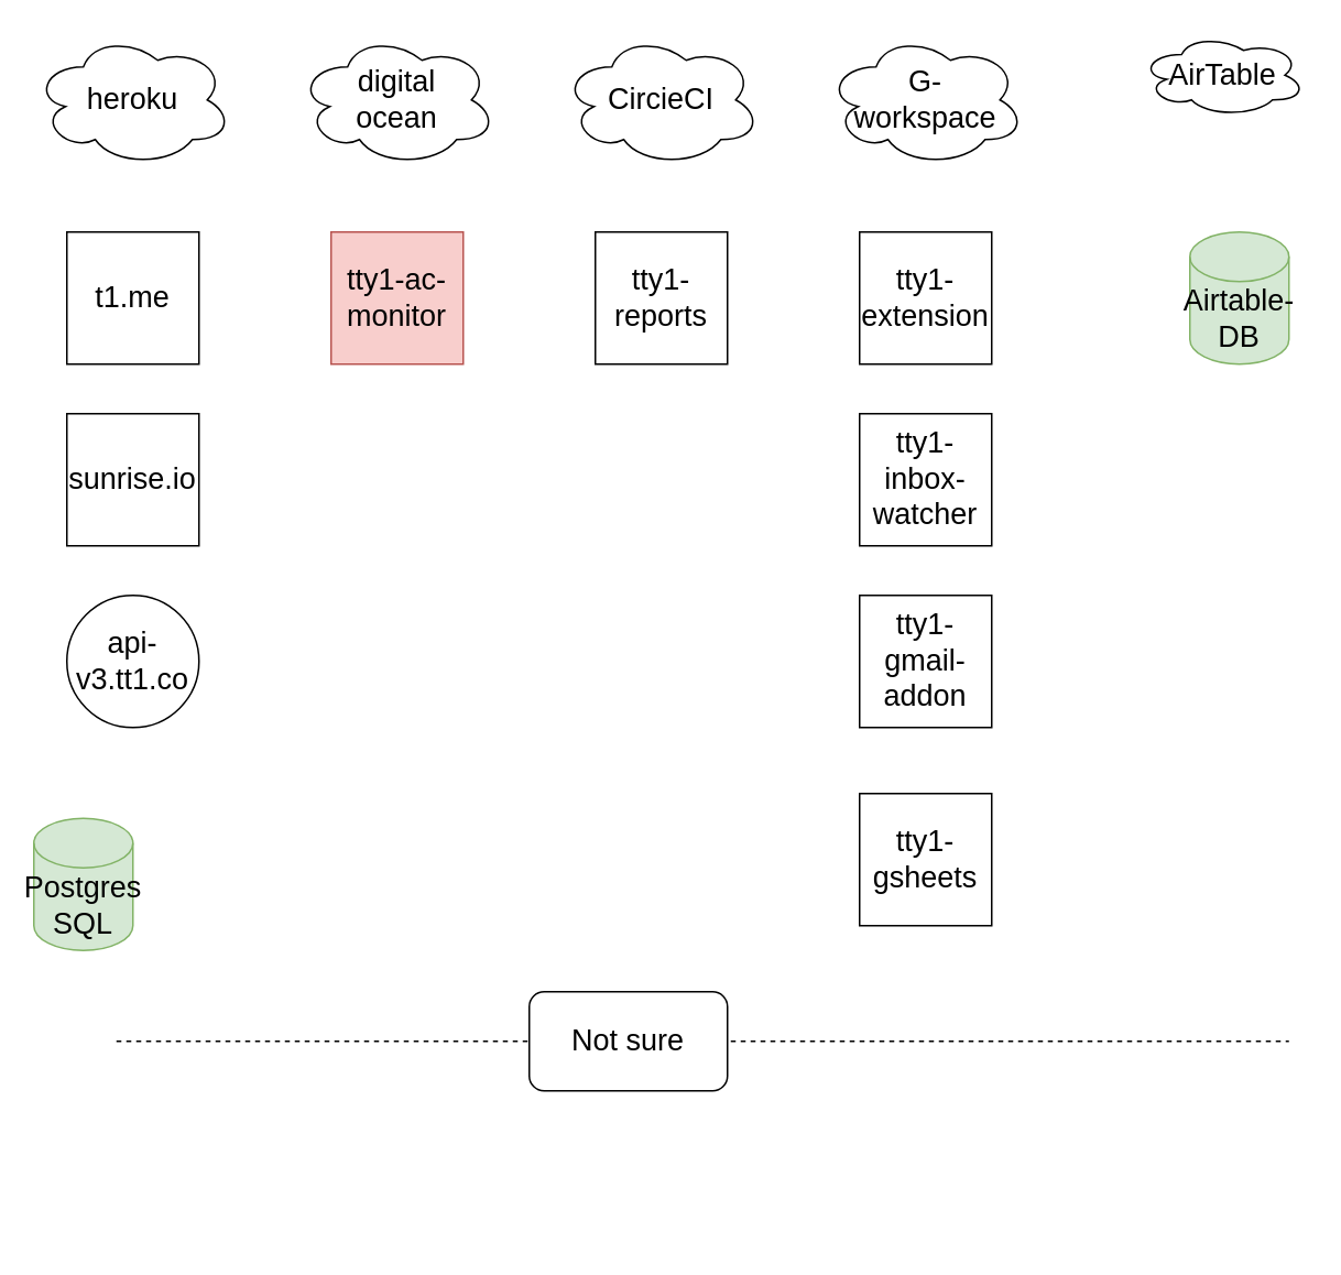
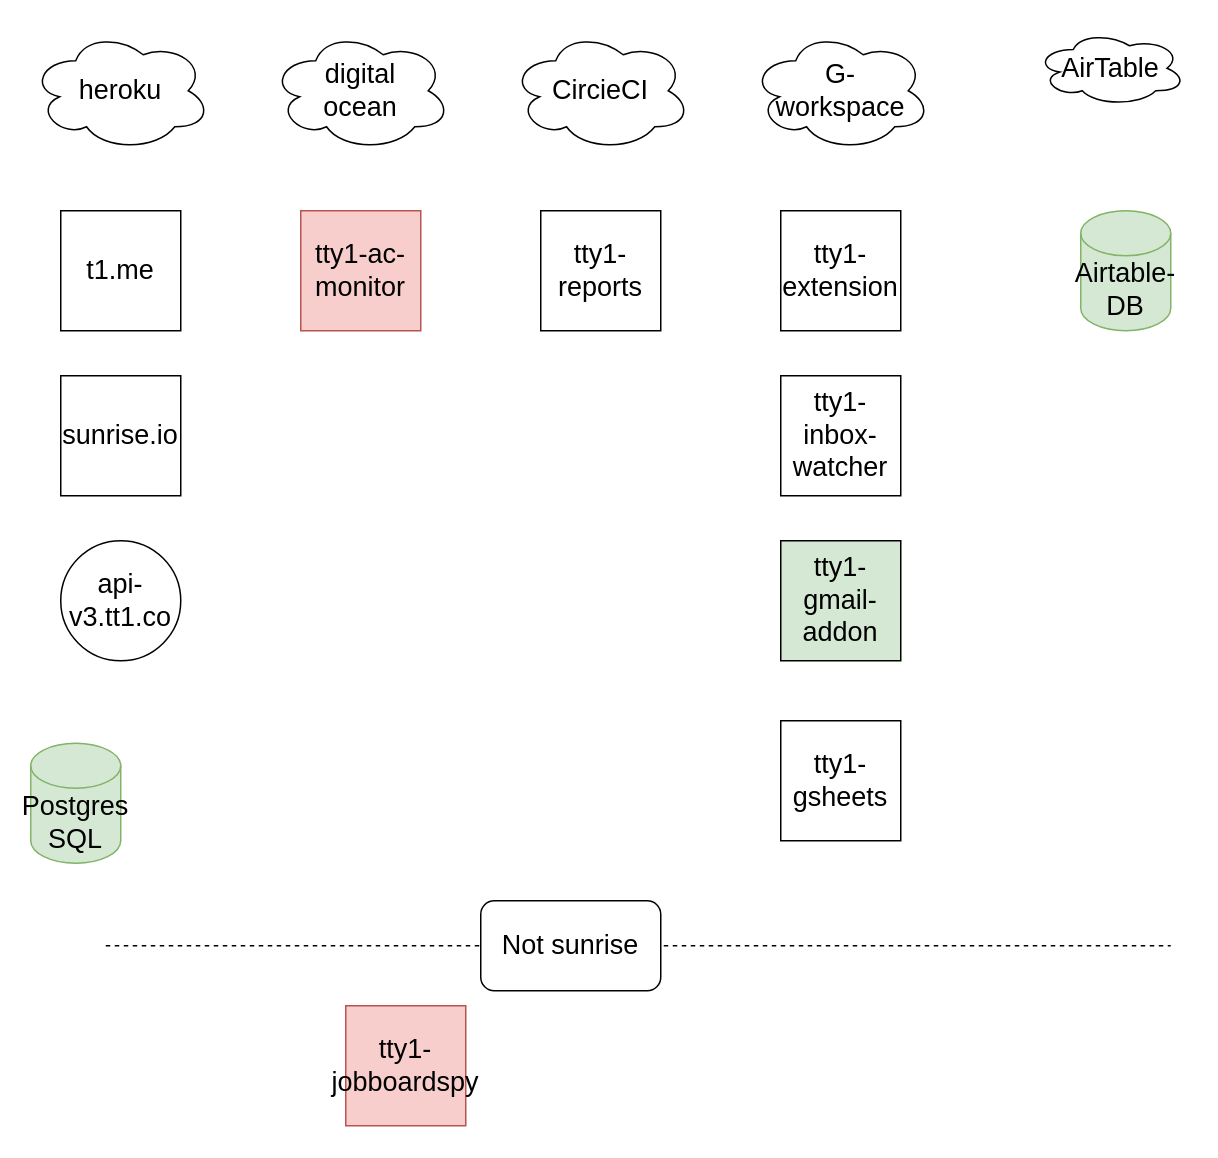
- <mxCell id="17" value="&lt;span style=&quot;font-size: 18px&quot;&gt;tty1-gmail-&lt;br&gt;addon&lt;br&gt;&lt;/span&gt;" style="whiteSpace=wrap;html=1;aspect=fixed;" parent="1" vertex="1"><mxGeometry x="520" y="360" width="80" height="80" as="geometry" /></mxCell>
+ <mxCell id="17" value="&lt;span style=&quot;font-size: 18px&quot;&gt;tty1-gmail-&lt;br&gt;addon&lt;br&gt;&lt;/span&gt;" style="whiteSpace=wrap;html=1;aspect=fixed;fillColor=#d5e8d4;" parent="1" vertex="1"><mxGeometry x="520" y="360" width="80" height="80" as="geometry" /></mxCell>
- <mxCell id="14" value="Not sure" style="rounded=1;whiteSpace=wrap;html=1;fontSize=18;" parent="1" vertex="1"><mxGeometry x="320" y="600" width="120" height="60" as="geometry" /></mxCell>
+ <mxCell id="14" value="Not sunrise" style="rounded=1;whiteSpace=wrap;html=1;fontSize=18;" parent="1" vertex="1"><mxGeometry x="320" y="600" width="120" height="60" as="geometry" /></mxCell>
+ <mxCell id="18" value="&lt;span style=&quot;font-size: 18px&quot;&gt;tty1-jobboardspy&lt;/span&gt;" style="whiteSpace=wrap;html=1;aspect=fixed;fillColor=#f8cecc;strokeColor=#b85450;" parent="1" vertex="1"><mxGeometry x="230" y="670" width="80" height="80" as="geometry" /></mxCell>
